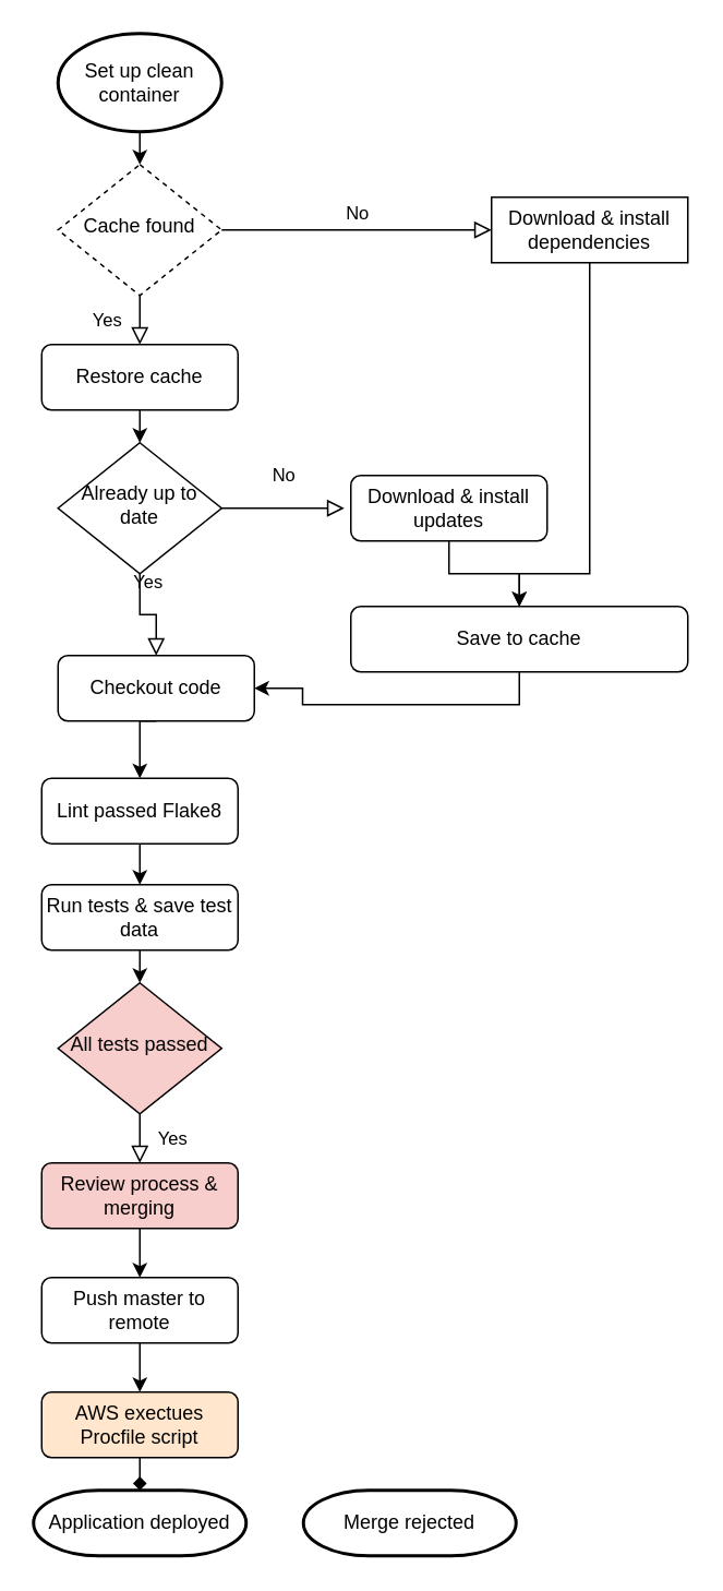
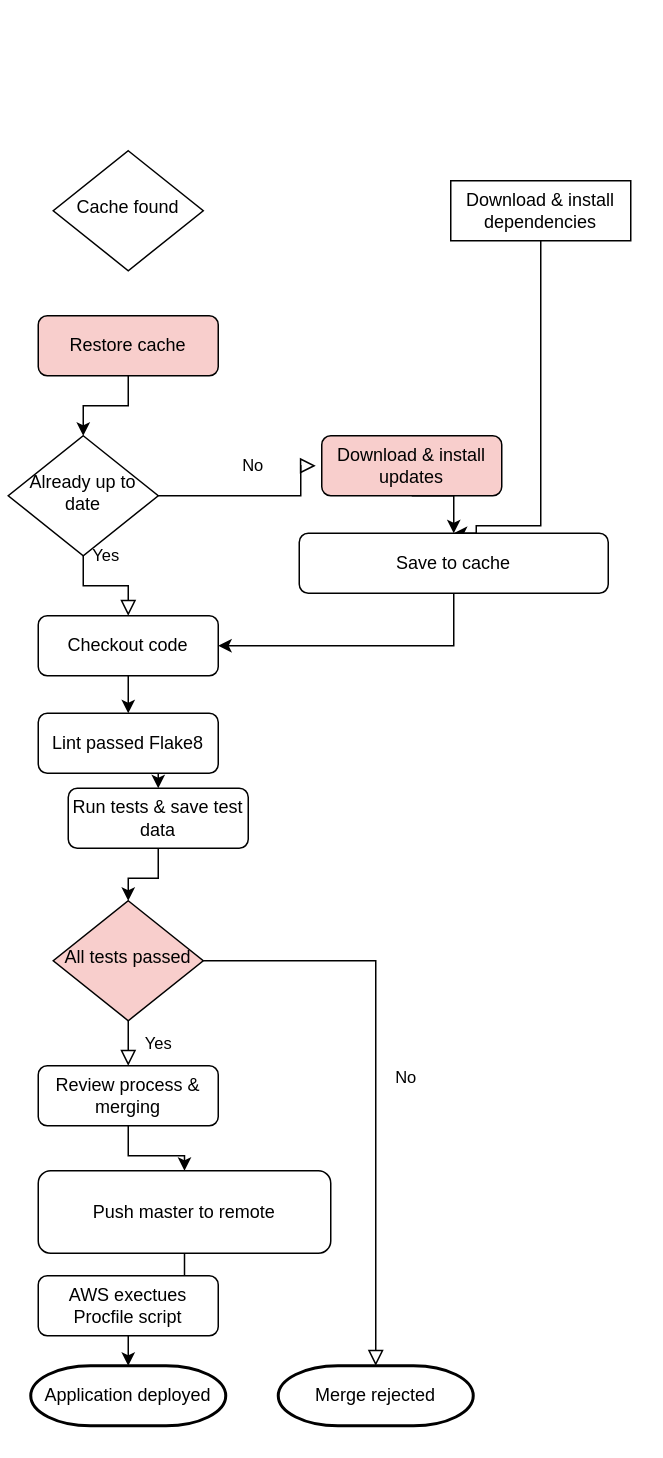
- <mxCell id="32" value="&lt;span style=&quot;white-space: normal&quot;&gt;Set up clean container&lt;/span&gt;" style="strokeWidth=2;html=1;shape=mxgraph.flowchart.start_1;whiteSpace=wrap;" parent="1" vertex="1"><mxGeometry x="35" y="20" width="100" height="60" as="geometry" /></mxCell>
- <mxCell id="9" style="edgeStyle=orthogonalEdgeStyle;rounded=0;orthogonalLoop=1;jettySize=auto;html=1;exitX=0.5;exitY=1;exitDx=0;exitDy=0;entryX=0.5;entryY=0;entryDx=0;entryDy=0;exitPerimeter=0;" parent="1" source="32" target="4" edge="1"><mxGeometry relative="1" as="geometry"><mxPoint x="230" y="390" as="targetPoint" /><mxPoint x="85" y="80" as="sourcePoint" /></mxGeometry></mxCell>
- <mxCell id="4" value="Cache found" style="rhombus;whiteSpace=wrap;html=1;shadow=0;fontFamily=Helvetica;fontSize=12;align=center;strokeWidth=1;spacing=6;spacingTop=-4;dashed=1;" parent="1" vertex="1"><mxGeometry x="35" y="100" width="100" height="80" as="geometry" /></mxCell>
+ <mxCell id="4" value="Cache found" style="rhombus;whiteSpace=wrap;html=1;shadow=0;fontFamily=Helvetica;fontSize=12;align=center;strokeWidth=1;spacing=6;spacingTop=-4;" parent="1" vertex="1"><mxGeometry x="35" y="100" width="100" height="80" as="geometry" /></mxCell>
- <mxCell id="3" value="No" style="edgeStyle=orthogonalEdgeStyle;rounded=0;html=1;jettySize=auto;orthogonalLoop=1;fontSize=11;endArrow=block;endFill=0;endSize=8;strokeWidth=1;shadow=0;labelBackgroundColor=none;" parent="1" source="4" target="6" edge="1"><mxGeometry y="10" relative="1" as="geometry"><mxPoint as="offset" /></mxGeometry></mxCell>
- <mxCell id="2" value="Yes" style="rounded=0;html=1;jettySize=auto;orthogonalLoop=1;fontSize=11;endArrow=block;endFill=0;endSize=8;strokeWidth=1;shadow=0;labelBackgroundColor=none;edgeStyle=orthogonalEdgeStyle;entryX=0.5;entryY=0;entryDx=0;entryDy=0;" parent="1" source="4" target="8" edge="1"><mxGeometry y="20" relative="1" as="geometry"><mxPoint as="offset" /><mxPoint x="85" y="250" as="targetPoint" /></mxGeometry></mxCell>
- <mxCell id="8" value="Restore cache" style="rounded=1;whiteSpace=wrap;html=1;fontSize=12;glass=0;strokeWidth=1;shadow=0;" parent="1" vertex="1"><mxGeometry x="25" y="210" width="120" height="40" as="geometry" /></mxCell>
+ <mxCell id="8" value="Restore cache" style="rounded=1;whiteSpace=wrap;html=1;fontSize=12;glass=0;strokeWidth=1;shadow=0;fillColor=#f8cecc;" parent="1" vertex="1"><mxGeometry x="25" y="210" width="120" height="40" as="geometry" /></mxCell>
- <mxCell id="10" value="Already up to date" style="rhombus;whiteSpace=wrap;html=1;shadow=0;fontFamily=Helvetica;fontSize=12;align=center;strokeWidth=1;spacing=6;spacingTop=-4;" parent="1" vertex="1"><mxGeometry x="35" y="270" width="100" height="80" as="geometry" /></mxCell>
+ <mxCell id="10" value="Already up to date" style="rhombus;whiteSpace=wrap;html=1;shadow=0;fontFamily=Helvetica;fontSize=12;align=center;strokeWidth=1;spacing=6;spacingTop=-4;" parent="1" vertex="1"><mxGeometry x="5" y="290" width="100" height="80" as="geometry" /></mxCell>
- <mxCell id="13" value="Download &amp;amp; install updates" style="rounded=1;whiteSpace=wrap;html=1;fontSize=12;glass=0;strokeWidth=1;shadow=0;" parent="1" vertex="1"><mxGeometry x="214" y="290" width="120" height="40" as="geometry" /></mxCell>
+ <mxCell id="13" value="Download &amp;amp; install updates" style="rounded=1;whiteSpace=wrap;html=1;fontSize=12;glass=0;strokeWidth=1;shadow=0;fillColor=#f8cecc;" parent="1" vertex="1"><mxGeometry x="214" y="290" width="120" height="40" as="geometry" /></mxCell>
- <mxCell id="15" value="Save to cache" style="rounded=1;whiteSpace=wrap;html=1;fontSize=12;glass=0;strokeWidth=1;shadow=0;" parent="1" vertex="1"><mxGeometry x="214" y="370" width="206" height="40" as="geometry" /></mxCell>
+ <mxCell id="15" value="Save to cache" style="rounded=1;whiteSpace=wrap;html=1;fontSize=12;glass=0;strokeWidth=1;shadow=0;" parent="1" vertex="1"><mxGeometry x="199" y="355" width="206" height="40" as="geometry" /></mxCell>
- <mxCell id="18" value="Checkout code" style="rounded=1;whiteSpace=wrap;html=1;fontSize=12;glass=0;strokeWidth=1;shadow=0;" parent="1" vertex="1"><mxGeometry x="35" y="400" width="120" height="40" as="geometry" /></mxCell>
+ <mxCell id="18" value="Checkout code" style="rounded=1;whiteSpace=wrap;html=1;fontSize=12;glass=0;strokeWidth=1;shadow=0;" parent="1" vertex="1"><mxGeometry x="25" y="410" width="120" height="40" as="geometry" /></mxCell>
- <mxCell id="22" value="Run tests &amp;amp; save test data" style="rounded=1;whiteSpace=wrap;html=1;fontSize=12;glass=0;strokeWidth=1;shadow=0;" parent="1" vertex="1"><mxGeometry x="25" y="540" width="120" height="40" as="geometry" /></mxCell>
+ <mxCell id="22" value="Run tests &amp;amp; save test data" style="rounded=1;whiteSpace=wrap;html=1;fontSize=12;glass=0;strokeWidth=1;shadow=0;" parent="1" vertex="1"><mxGeometry x="45" y="525" width="120" height="40" as="geometry" /></mxCell>
+ <mxCell id="24" value="No" style="rounded=0;html=1;jettySize=auto;orthogonalLoop=1;fontSize=11;endArrow=block;endFill=0;endSize=8;strokeWidth=1;shadow=0;labelBackgroundColor=none;edgeStyle=orthogonalEdgeStyle;exitX=1;exitY=0.5;exitDx=0;exitDy=0;entryX=0.5;entryY=0;entryDx=0;entryDy=0;entryPerimeter=0;" parent="1" source="23" target="34" edge="1"><mxGeometry y="20" relative="1" as="geometry"><mxPoint as="offset" /><mxPoint x="190" y="639.5" as="sourcePoint" /><mxPoint x="250" y="850" as="targetPoint" /><Array as="points" /></mxGeometry></mxCell>
- <mxCell id="27" value="Review process &amp;amp; merging" style="rounded=1;whiteSpace=wrap;html=1;fontSize=12;glass=0;strokeWidth=1;shadow=0;fillColor=#f8cecc;" parent="1" vertex="1"><mxGeometry x="25" y="710" width="120" height="40" as="geometry" /></mxCell>
+ <mxCell id="27" value="Review process &amp;amp; merging" style="rounded=1;whiteSpace=wrap;html=1;fontSize=12;glass=0;strokeWidth=1;shadow=0;" parent="1" vertex="1"><mxGeometry x="25" y="710" width="120" height="40" as="geometry" /></mxCell>
- <mxCell id="29" value="Push master to remote" style="rounded=1;whiteSpace=wrap;html=1;fontSize=12;glass=0;strokeWidth=1;shadow=0;" parent="1" vertex="1"><mxGeometry x="25" y="780" width="120" height="40" as="geometry" /></mxCell>
+ <mxCell id="29" value="Push master to remote" style="rounded=1;whiteSpace=wrap;html=1;fontSize=12;glass=0;strokeWidth=1;shadow=0;" parent="1" vertex="1"><mxGeometry x="25" y="780" width="195" height="55" as="geometry" /></mxCell>
- <mxCell id="31" value="AWS exectues Procfile script" style="rounded=1;whiteSpace=wrap;html=1;fontSize=12;glass=0;strokeWidth=1;shadow=0;fillColor=#ffe6cc;" parent="1" vertex="1"><mxGeometry x="25" y="850" width="120" height="40" as="geometry" /></mxCell>
+ <mxCell id="31" value="AWS exectues Procfile script" style="rounded=1;whiteSpace=wrap;html=1;fontSize=12;glass=0;strokeWidth=1;shadow=0;" parent="1" vertex="1"><mxGeometry x="25" y="850" width="120" height="40" as="geometry" /></mxCell>
- <mxCell id="30" style="edgeStyle=orthogonalEdgeStyle;rounded=0;orthogonalLoop=1;jettySize=auto;html=1;exitX=0.5;exitY=1;exitDx=0;exitDy=0;entryX=0.5;entryY=0;entryDx=0;entryDy=0;entryPerimeter=0;endArrow=diamond;" parent="1" source="31" target="33" edge="1"><mxGeometry relative="1" as="geometry" /></mxCell>
+ <mxCell id="30" style="edgeStyle=orthogonalEdgeStyle;rounded=0;orthogonalLoop=1;jettySize=auto;html=1;exitX=0.5;exitY=1;exitDx=0;exitDy=0;entryX=0.5;entryY=0;entryDx=0;entryDy=0;entryPerimeter=0;" parent="1" source="31" target="33" edge="1"><mxGeometry relative="1" as="geometry" /></mxCell>
